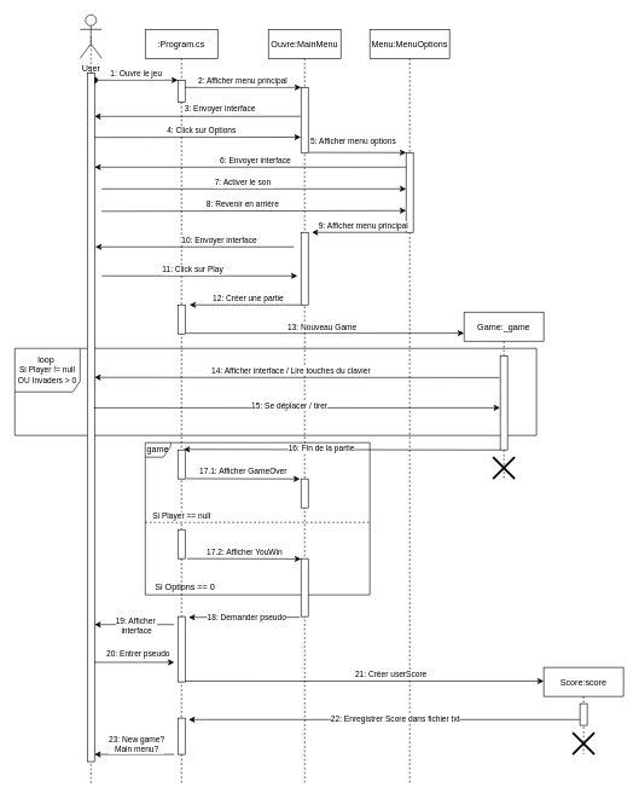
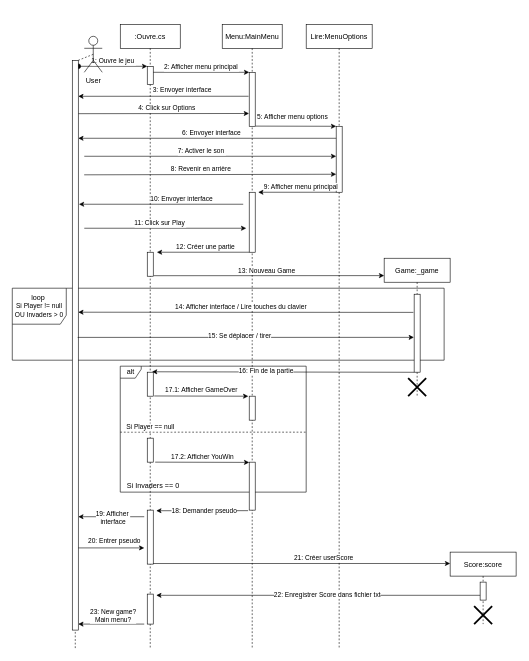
- <mxCell id="25" value="User" style="shape=umlActor;verticalLabelPosition=bottom;verticalAlign=top;html=1;outlineConnect=0;" parent="1" vertex="1"><mxGeometry x="110" y="20" width="30" height="60" as="geometry" /></mxCell>
+ <mxCell id="25" value="User" style="shape=umlActor;verticalLabelPosition=bottom;verticalAlign=top;html=1;outlineConnect=0;" parent="1" vertex="1"><mxGeometry x="140" y="60" width="30" height="60" as="geometry" /></mxCell>
- <mxCell id="4" value=":Program.cs" style="shape=umlLifeline;perimeter=lifelinePerimeter;container=1;collapsible=0;recursiveResize=0;rounded=0;shadow=0;strokeWidth=1;" parent="1" vertex="1"><mxGeometry x="200" y="40" width="100" height="1040" as="geometry" /></mxCell>
+ <mxCell id="4" value=":Ouvre.cs" style="shape=umlLifeline;perimeter=lifelinePerimeter;container=1;collapsible=0;recursiveResize=0;rounded=0;shadow=0;strokeWidth=1;" parent="1" vertex="1"><mxGeometry x="200" y="40" width="100" height="1040" as="geometry" /></mxCell>
- <mxCell id="14" value="Ouvre:MainMenu" style="shape=umlLifeline;perimeter=lifelinePerimeter;container=1;collapsible=0;recursiveResize=0;rounded=0;shadow=0;strokeWidth=1;" parent="1" vertex="1"><mxGeometry x="370" y="40" width="100" height="1040" as="geometry" /></mxCell>
+ <mxCell id="14" value="Menu:MainMenu" style="shape=umlLifeline;perimeter=lifelinePerimeter;container=1;collapsible=0;recursiveResize=0;rounded=0;shadow=0;strokeWidth=1;" parent="1" vertex="1"><mxGeometry x="370" y="40" width="100" height="1040" as="geometry" /></mxCell>
- <mxCell id="27" value="Menu:MenuOptions" style="shape=umlLifeline;perimeter=lifelinePerimeter;container=1;collapsible=0;recursiveResize=0;rounded=0;shadow=0;strokeWidth=1;" parent="1" vertex="1"><mxGeometry x="510" y="40" width="110" height="1040" as="geometry" /></mxCell>
+ <mxCell id="27" value="Lire:MenuOptions" style="shape=umlLifeline;perimeter=lifelinePerimeter;container=1;collapsible=0;recursiveResize=0;rounded=0;shadow=0;strokeWidth=1;" parent="1" vertex="1"><mxGeometry x="510" y="40" width="110" height="1040" as="geometry" /></mxCell>
- <mxCell id="2" value="game" style="shape=umlFrame;whiteSpace=wrap;html=1;width=35;height=20;" vertex="1" parent="1"><mxGeometry x="200" y="610" width="310" height="210" as="geometry" /></mxCell>
+ <mxCell id="2" value="alt" style="shape=umlFrame;whiteSpace=wrap;html=1;width=35;height=20;" vertex="1" parent="1"><mxGeometry x="200" y="610" width="310" height="210" as="geometry" /></mxCell>
- <mxCell id="56" value="Si Options == 0" style="text;html=1;strokeColor=none;fillColor=none;align=center;verticalAlign=middle;whiteSpace=wrap;rounded=0;" vertex="1" parent="1"><mxGeometry x="210" y="800" width="90" height="20" as="geometry" /></mxCell>
+ <mxCell id="56" value="Si Invaders == 0" style="text;html=1;strokeColor=none;fillColor=none;align=center;verticalAlign=middle;whiteSpace=wrap;rounded=0;" vertex="1" parent="1"><mxGeometry x="210" y="800" width="90" height="20" as="geometry" /></mxCell>
